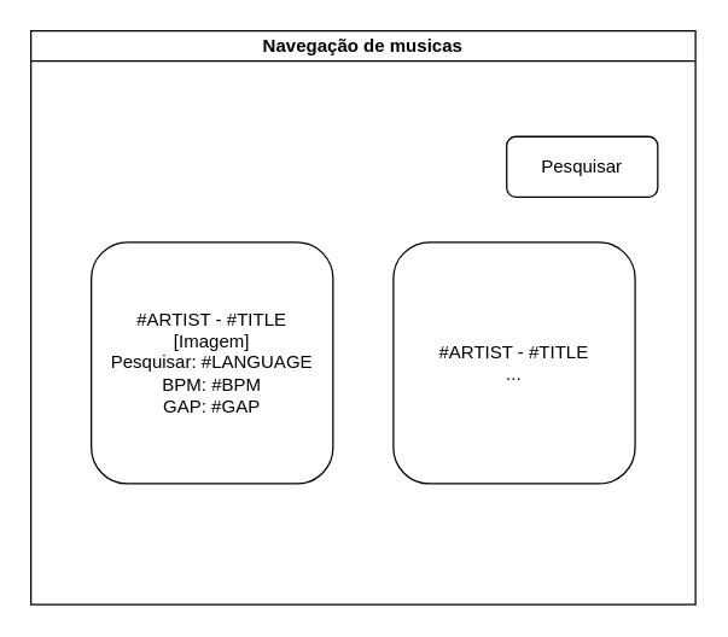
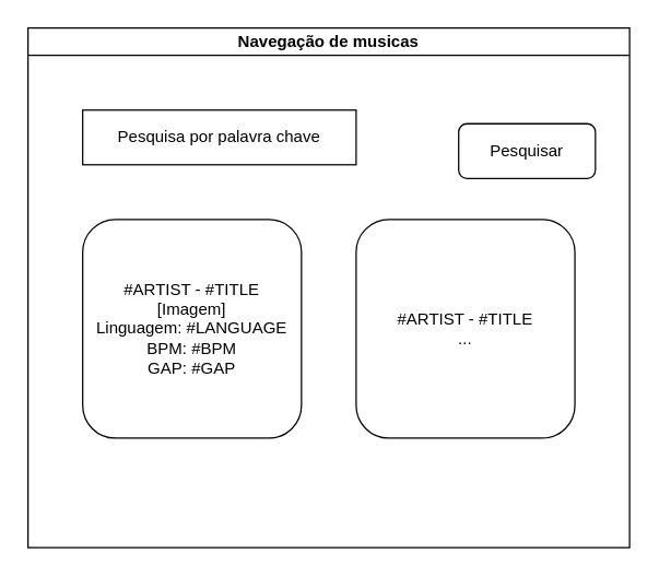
+ <mxCell id="4" value="Pesquisa por palavra chave" style="rounded=0;whiteSpace=wrap;html=1;" vertex="1" parent="2"><mxGeometry x="40" y="60" width="200" height="40" as="geometry" /></mxCell>
- <mxCell id="3" value="#ARTIST - #TITLE&lt;br&gt;[Imagem]&lt;div&gt;Pesquisar: #LANGUAGE&lt;br&gt;BPM: #BPM&lt;br&gt;GAP: #GAP&lt;/div&gt;" style="rounded=1;whiteSpace=wrap;html=1;" vertex="1" parent="2"><mxGeometry x="40" y="140" width="160" height="160" as="geometry" /></mxCell>
+ <mxCell id="3" value="#ARTIST - #TITLE&lt;br&gt;[Imagem]&lt;div&gt;Linguagem: #LANGUAGE&lt;br&gt;BPM: #BPM&lt;br&gt;GAP: #GAP&lt;/div&gt;" style="rounded=1;whiteSpace=wrap;html=1;" vertex="1" parent="2"><mxGeometry x="40" y="140" width="160" height="160" as="geometry" /></mxCell>
